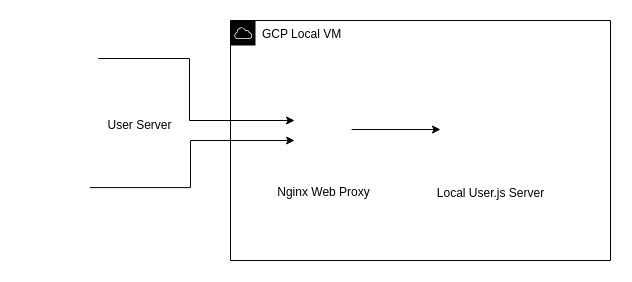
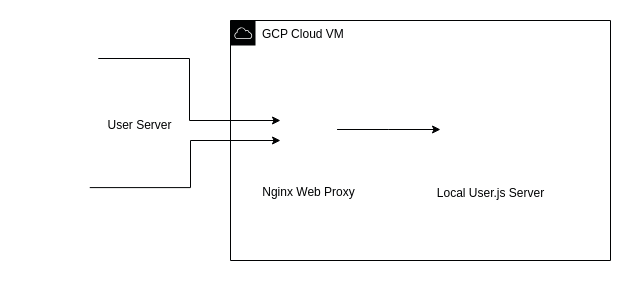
- <mxCell id="2" value="GCP Local VM&lt;div&gt;&lt;br&gt;&lt;/div&gt;" style="points=[[0,0],[0.25,0],[0.5,0],[0.75,0],[1,0],[1,0.25],[1,0.5],[1,0.75],[1,1],[0.75,1],[0.5,1],[0.25,1],[0,1],[0,0.75],[0,0.5],[0,0.25]];outlineConnect=0;gradientColor=none;html=1;whiteSpace=wrap;fontSize=12;fontStyle=0;container=1;pointerEvents=0;collapsible=0;recursiveResize=0;shape=mxgraph.aws4.group;grIcon=mxgraph.aws4.group_aws_cloud;strokeColor=#010203;fillColor=none;verticalAlign=top;align=left;spacingLeft=30;fontColor=#010203;dashed=0;" vertex="1" parent="1"><mxGeometry x="230" y="20" width="380" height="240" as="geometry" /></mxCell>
+ <mxCell id="2" value="GCP Cloud VM&lt;div&gt;&lt;br&gt;&lt;/div&gt;" style="points=[[0,0],[0.25,0],[0.5,0],[0.75,0],[1,0],[1,0.25],[1,0.5],[1,0.75],[1,1],[0.75,1],[0.5,1],[0.25,1],[0,1],[0,0.75],[0,0.5],[0,0.25]];outlineConnect=0;gradientColor=none;html=1;whiteSpace=wrap;fontSize=12;fontStyle=0;container=1;pointerEvents=0;collapsible=0;recursiveResize=0;shape=mxgraph.aws4.group;grIcon=mxgraph.aws4.group_aws_cloud;strokeColor=#010203;fillColor=none;verticalAlign=top;align=left;spacingLeft=30;fontColor=#010203;dashed=0;" vertex="1" parent="1"><mxGeometry x="230" y="20" width="380" height="240" as="geometry" /></mxCell>
- <mxCell id="4" value="Nginx Web Proxy" style="sketch=0;outlineConnect=0;dashed=0;verticalLabelPosition=bottom;verticalAlign=top;align=center;html=1;fontSize=12;fontStyle=0;aspect=fixed;pointerEvents=1;shape=mxgraph.aws4.traditional_server;fontColor=#010203;" vertex="1" parent="2"><mxGeometry x="50" y="60" width="85" height="98" as="geometry" /></mxCell>
+ <mxCell id="4" value="Nginx Web Proxy" style="sketch=0;outlineConnect=0;dashed=0;verticalLabelPosition=bottom;verticalAlign=top;align=center;html=1;fontSize=12;fontStyle=0;aspect=fixed;pointerEvents=1;shape=mxgraph.aws4.traditional_server;fontColor=#010203;" vertex="1" parent="2"><mxGeometry x="50" y="60" width="56.54" height="98" as="geometry" /></mxCell>
